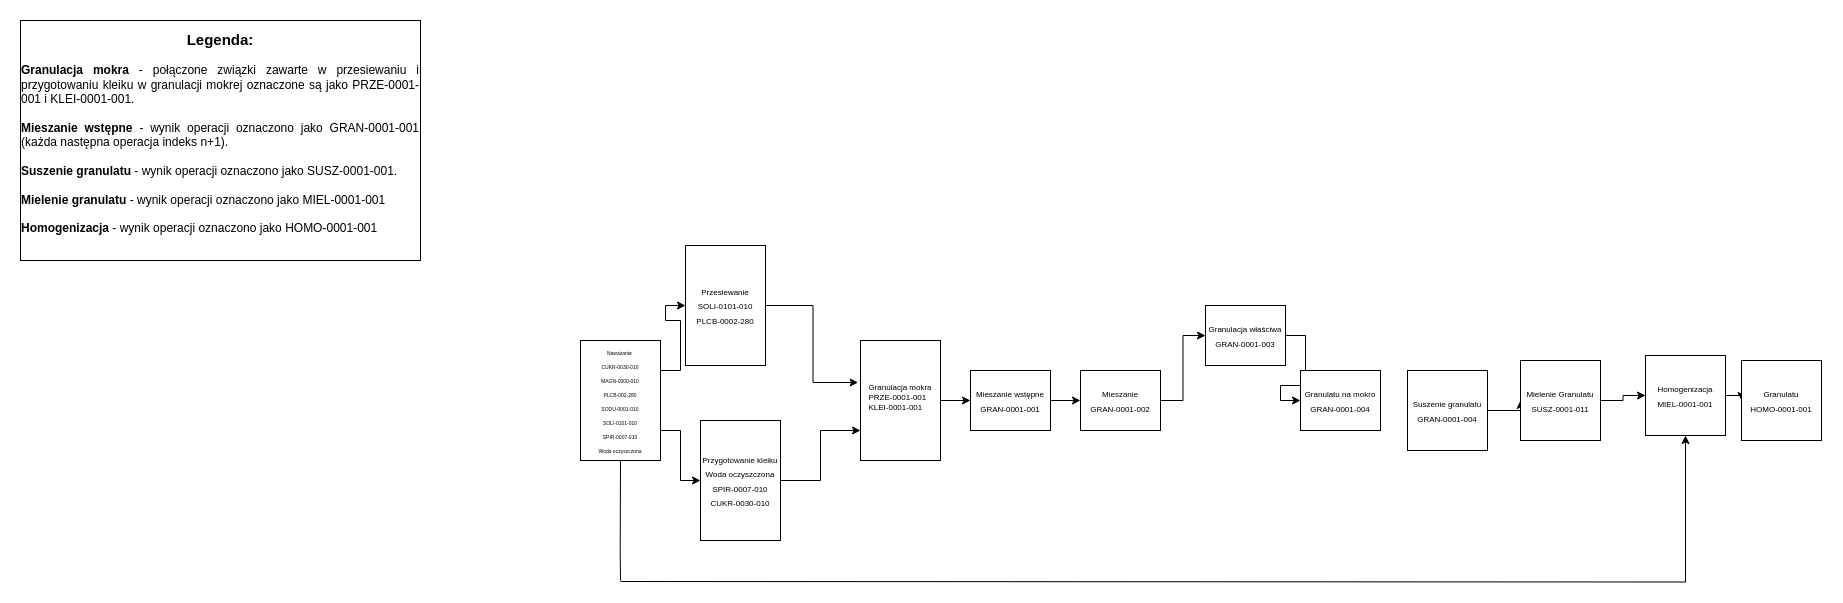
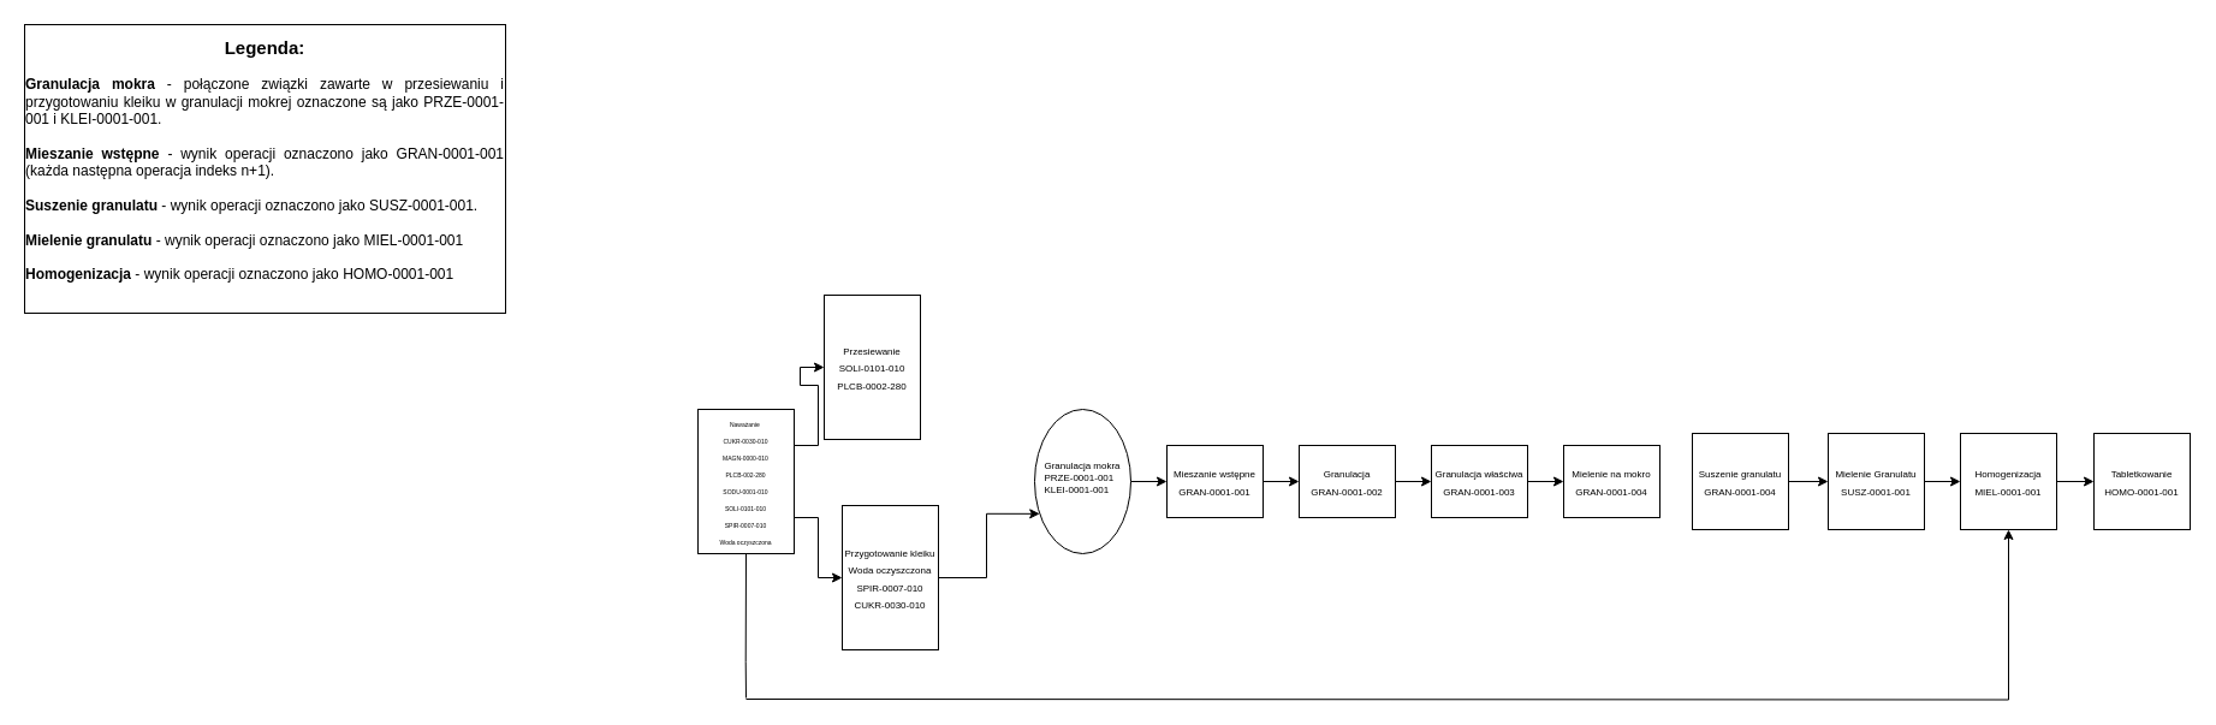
- <mxCell id="17" value="&lt;font style=&quot;font-size: 8px;&quot;&gt;Granulacja właściwa&lt;/font&gt;&lt;div&gt;&lt;font style=&quot;font-size: 8px;&quot;&gt;GRAN-0001-003&lt;/font&gt;&lt;/div&gt;" style="rounded=0;whiteSpace=wrap;html=1;" parent="1" vertex="1"><mxGeometry x="1205" y="305" width="80" height="60" as="geometry" /></mxCell>
+ <mxCell id="17" value="&lt;font style=&quot;font-size: 8px;&quot;&gt;Granulacja właściwa&lt;/font&gt;&lt;div&gt;&lt;font style=&quot;font-size: 8px;&quot;&gt;GRAN-0001-003&lt;/font&gt;&lt;/div&gt;" style="rounded=0;whiteSpace=wrap;html=1;" parent="1" vertex="1"><mxGeometry x="1190" y="370" width="80" height="60" as="geometry" /></mxCell>
- <mxCell id="27" style="edgeStyle=orthogonalEdgeStyle;rounded=0;orthogonalLoop=1;jettySize=auto;html=1;exitX=1;exitY=0.5;exitDx=0;exitDy=0;entryX=-0.03;entryY=0.35;entryDx=0;entryDy=0;entryPerimeter=0;" edge="1" parent="1" source="7" target="11"><mxGeometry relative="1" as="geometry" /></mxCell>
- <mxCell id="24" value="&lt;font style=&quot;font-size: 8px;&quot;&gt;Homogenizacja&lt;/font&gt;&lt;div&gt;&lt;font style=&quot;font-size: 8px;&quot;&gt;MIEL-0001-001&lt;/font&gt;&lt;/div&gt;" style="rounded=0;whiteSpace=wrap;html=1;" parent="1" vertex="1"><mxGeometry x="1645" y="355" width="80" height="80" as="geometry" /></mxCell>
+ <mxCell id="24" value="&lt;font style=&quot;font-size: 8px;&quot;&gt;Homogenizacja&lt;/font&gt;&lt;div&gt;&lt;font style=&quot;font-size: 8px;&quot;&gt;MIEL-0001-001&lt;/font&gt;&lt;/div&gt;" style="rounded=0;whiteSpace=wrap;html=1;" parent="1" vertex="1"><mxGeometry x="1630" y="360" width="80" height="80" as="geometry" /></mxCell>
- <mxCell id="11" value="&lt;font style=&quot;font-size: 8px;&quot;&gt;Granulacja mokra&lt;/font&gt;&lt;div style=&quot;font-size: 8px;&quot;&gt;&lt;div style=&quot;text-align: left;&quot;&gt;PRZE-0001-001&lt;/div&gt;&lt;div style=&quot;text-align: left;&quot;&gt;KLEI-0001-001&lt;/div&gt;&lt;div&gt;&lt;br&gt;&lt;/div&gt;&lt;/div&gt;" style="rounded=0;whiteSpace=wrap;html=1;" parent="1" vertex="1"><mxGeometry x="860" y="340" width="80" height="120" as="geometry" /></mxCell>
+ <mxCell id="11" value="&lt;font style=&quot;font-size: 8px;&quot;&gt;Granulacja mokra&lt;/font&gt;&lt;div style=&quot;font-size: 8px;&quot;&gt;&lt;div style=&quot;text-align: left;&quot;&gt;PRZE-0001-001&lt;/div&gt;&lt;div style=&quot;text-align: left;&quot;&gt;KLEI-0001-001&lt;/div&gt;&lt;div&gt;&lt;br&gt;&lt;/div&gt;&lt;/div&gt;" style="ellipse;whiteSpace=wrap;html=1;" parent="1" vertex="1"><mxGeometry x="860" y="340" width="80" height="120" as="geometry" /></mxCell>
- <mxCell id="15" value="&lt;font style=&quot;font-size: 8px;&quot;&gt;Mieszanie&lt;/font&gt;&lt;div&gt;&lt;font style=&quot;font-size: 8px;&quot;&gt;GRAN-0001-002&lt;/font&gt;&lt;/div&gt;" style="rounded=0;whiteSpace=wrap;html=1;" parent="1" vertex="1"><mxGeometry x="1080" y="370" width="80" height="60" as="geometry" /></mxCell>
+ <mxCell id="15" value="&lt;font style=&quot;font-size: 8px;&quot;&gt;Granulacja&lt;/font&gt;&lt;div&gt;&lt;font style=&quot;font-size: 8px;&quot;&gt;GRAN-0001-002&lt;/font&gt;&lt;/div&gt;" style="rounded=0;whiteSpace=wrap;html=1;" parent="1" vertex="1"><mxGeometry x="1080" y="370" width="80" height="60" as="geometry" /></mxCell>
- <mxCell id="18" value="&lt;font style=&quot;font-size: 8px;&quot;&gt;Granulatu na mokro&lt;/font&gt;&lt;div&gt;&lt;font style=&quot;font-size: 8px;&quot;&gt;GRAN-0001-004&lt;/font&gt;&lt;/div&gt;" style="rounded=0;whiteSpace=wrap;html=1;" parent="1" vertex="1"><mxGeometry x="1300" y="370" width="80" height="60" as="geometry" /></mxCell>
+ <mxCell id="18" value="&lt;font style=&quot;font-size: 8px;&quot;&gt;Mielenie na mokro&lt;/font&gt;&lt;div&gt;&lt;font style=&quot;font-size: 8px;&quot;&gt;GRAN-0001-004&lt;/font&gt;&lt;/div&gt;" style="rounded=0;whiteSpace=wrap;html=1;" parent="1" vertex="1"><mxGeometry x="1300" y="370" width="80" height="60" as="geometry" /></mxCell>
- <mxCell id="22" value="&lt;font style=&quot;font-size: 8px;&quot;&gt;Mielenie Granulatu&lt;/font&gt;&lt;div&gt;&lt;font style=&quot;font-size: 8px;&quot;&gt;SUSZ-0001-011&lt;/font&gt;&lt;/div&gt;" style="rounded=0;whiteSpace=wrap;html=1;" parent="1" vertex="1"><mxGeometry x="1520" y="360" width="80" height="80" as="geometry" /></mxCell>
+ <mxCell id="22" value="&lt;font style=&quot;font-size: 8px;&quot;&gt;Mielenie Granulatu&lt;/font&gt;&lt;div&gt;&lt;font style=&quot;font-size: 8px;&quot;&gt;SUSZ-0001-001&lt;/font&gt;&lt;/div&gt;" style="rounded=0;whiteSpace=wrap;html=1;" parent="1" vertex="1"><mxGeometry x="1520" y="360" width="80" height="80" as="geometry" /></mxCell>
- <mxCell id="26" value="&lt;font style=&quot;font-size: 8px;&quot;&gt;Granulatu&lt;/font&gt;&lt;div&gt;&lt;font style=&quot;font-size: 8px;&quot;&gt;HOMO-0001-001&lt;/font&gt;&lt;/div&gt;" style="rounded=0;whiteSpace=wrap;html=1;" vertex="1" parent="1"><mxGeometry x="1741" y="360" width="80" height="80" as="geometry" /></mxCell>
+ <mxCell id="26" value="&lt;font style=&quot;font-size: 8px;&quot;&gt;Tabletkowanie&lt;/font&gt;&lt;div&gt;&lt;font style=&quot;font-size: 8px;&quot;&gt;HOMO-0001-001&lt;/font&gt;&lt;/div&gt;" style="rounded=0;whiteSpace=wrap;html=1;" vertex="1" parent="1"><mxGeometry x="1741" y="360" width="80" height="80" as="geometry" /></mxCell>
- <mxCell id="20" value="&lt;font style=&quot;font-size: 8px;&quot;&gt;Suszenie granulatu&lt;/font&gt;&lt;div&gt;&lt;font style=&quot;font-size: 8px;&quot;&gt;GRAN-0001-004&lt;/font&gt;&lt;/div&gt;" style="rounded=0;whiteSpace=wrap;html=1;" parent="1" vertex="1"><mxGeometry x="1407" y="370" width="80" height="80" as="geometry" /></mxCell>
+ <mxCell id="20" value="&lt;font style=&quot;font-size: 8px;&quot;&gt;Suszenie granulatu&lt;/font&gt;&lt;div&gt;&lt;font style=&quot;font-size: 8px;&quot;&gt;GRAN-0001-004&lt;/font&gt;&lt;/div&gt;" style="rounded=0;whiteSpace=wrap;html=1;" parent="1" vertex="1"><mxGeometry x="1407" y="360" width="80" height="80" as="geometry" /></mxCell>
